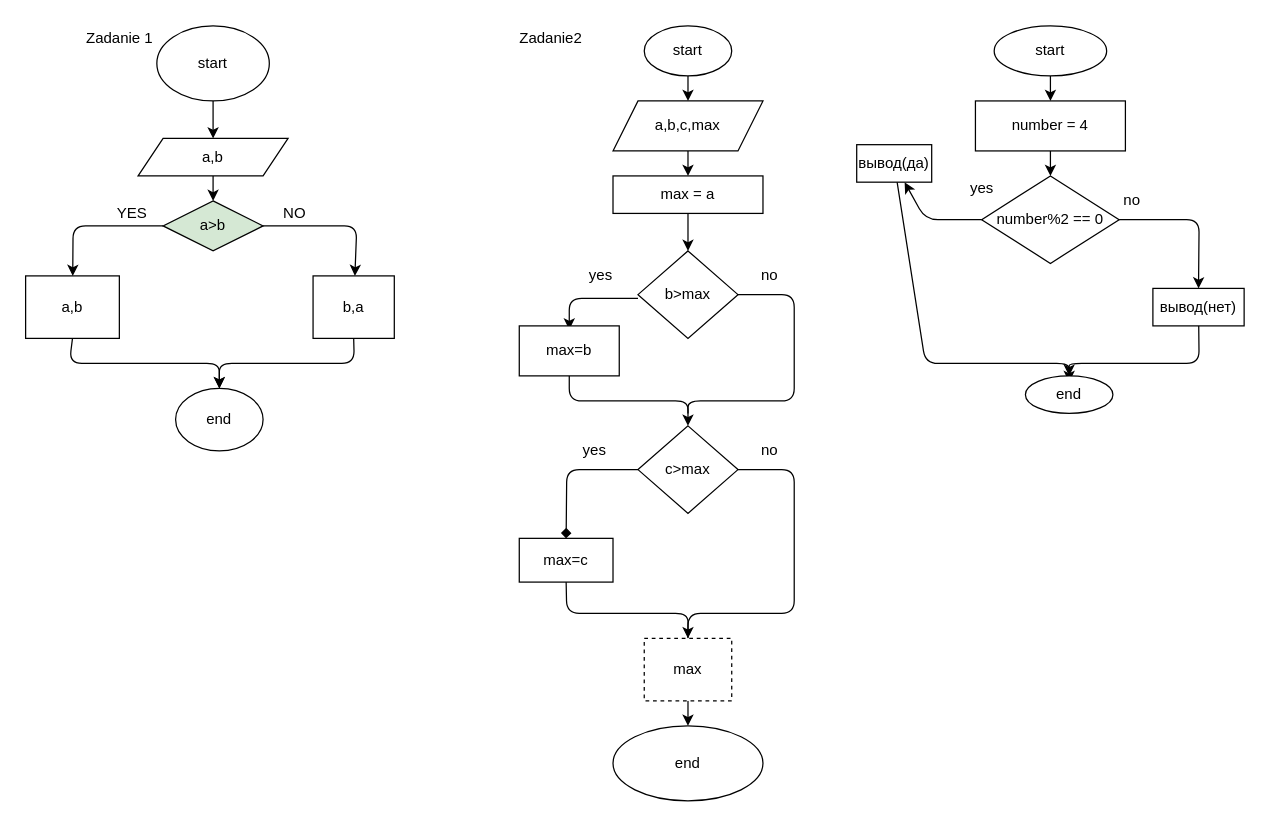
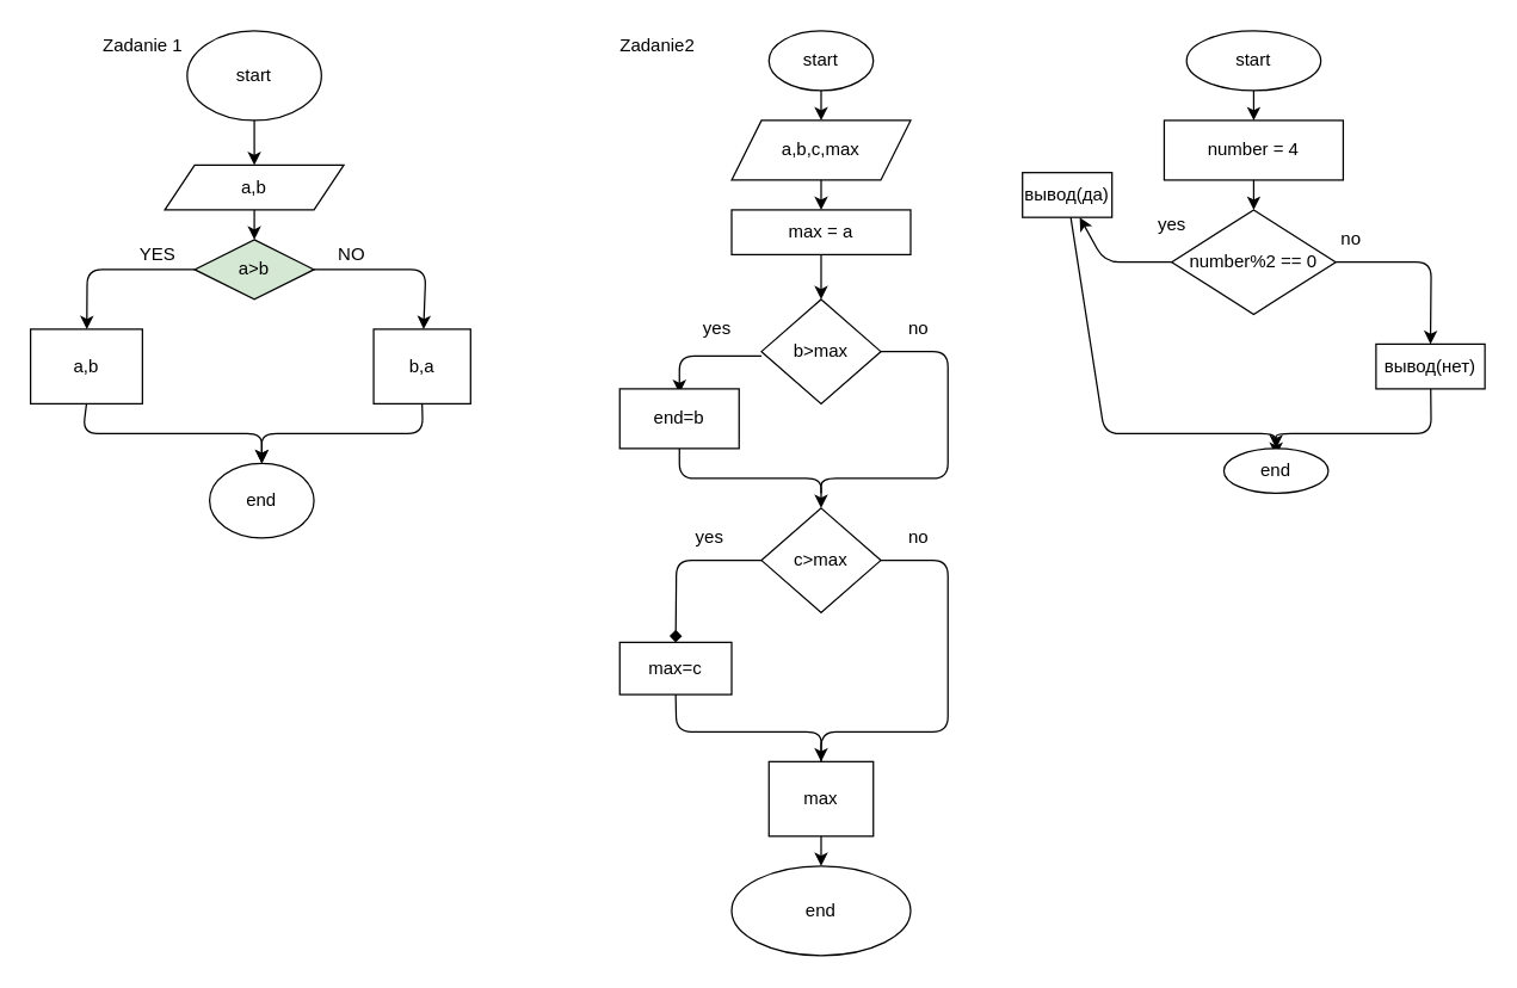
- <mxCell id="27" value="max=b" style="whiteSpace=wrap;html=1;" vertex="1" parent="1"><mxGeometry x="415" y="260" width="80" height="40" as="geometry" /></mxCell>
+ <mxCell id="27" value="end=b" style="whiteSpace=wrap;html=1;" vertex="1" parent="1"><mxGeometry x="415" y="260" width="80" height="40" as="geometry" /></mxCell>
- <mxCell id="38" value="max" style="whiteSpace=wrap;html=1;dashed=1;" vertex="1" parent="1"><mxGeometry x="515" y="510" width="70" height="50" as="geometry" /></mxCell>
+ <mxCell id="38" value="max" style="whiteSpace=wrap;html=1;" vertex="1" parent="1"><mxGeometry x="515" y="510" width="70" height="50" as="geometry" /></mxCell>
